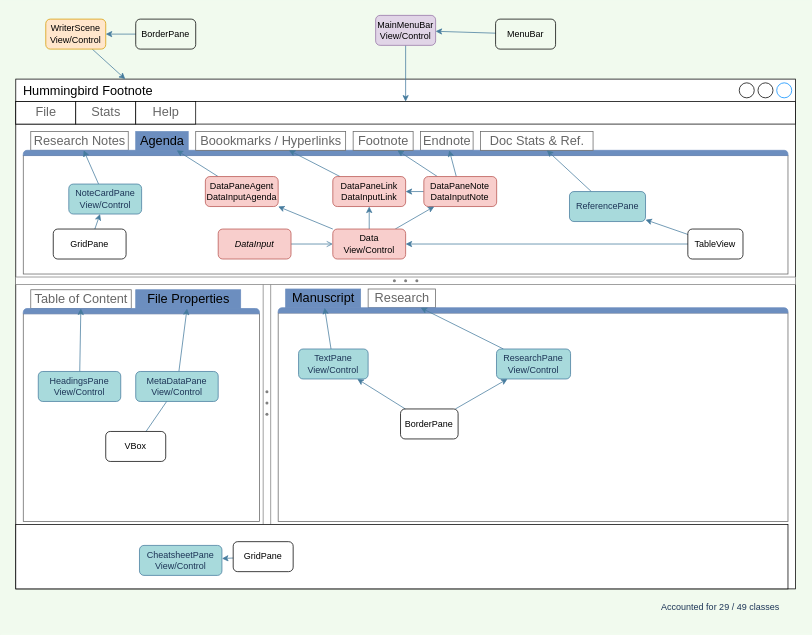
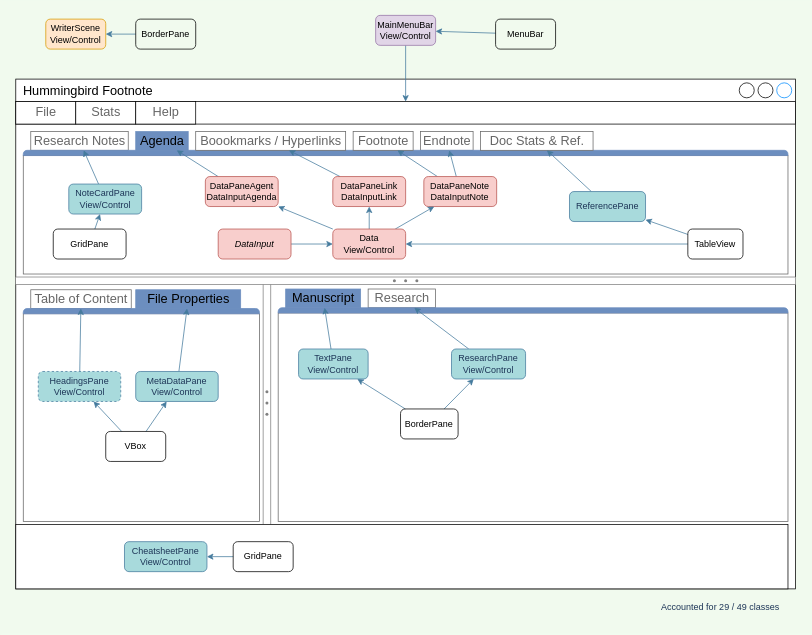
- <mxCell id="3" value="" style="rounded=0;orthogonalLoop=1;jettySize=auto;html=1;labelBackgroundColor=#F1FAEE;strokeColor=#457B9D;fontColor=#1D3557;" edge="1" parent="1" source="4" target="2"><mxGeometry relative="1" as="geometry" /></mxCell>
- <mxCell id="29" value="" style="edgeStyle=none;rounded=1;sketch=0;orthogonalLoop=1;jettySize=auto;html=1;fontColor=#1D3557;strokeColor=#457B9D;fillColor=#A8DADC;" edge="1" parent="11" source="30" target="24"><mxGeometry relative="1" as="geometry" /></mxCell>
- <mxCell id="40" value="" style="edgeStyle=none;rounded=1;sketch=0;orthogonalLoop=1;jettySize=auto;html=1;fontColor=#1D3557;strokeColor=#457B9D;fillColor=#A8DADC;endArrow=open;" edge="1" parent="11" source="41" target="36"><mxGeometry relative="1" as="geometry" /></mxCell>
+ <mxCell id="40" value="" style="edgeStyle=none;rounded=1;sketch=0;orthogonalLoop=1;jettySize=auto;html=1;fontColor=#1D3557;strokeColor=#457B9D;fillColor=#A8DADC;" edge="1" parent="11" source="41" target="36"><mxGeometry relative="1" as="geometry" /></mxCell>
- <mxCell id="51" value="ResearchPane&lt;br&gt;View/Control" style="rounded=1;whiteSpace=wrap;html=1;fillColor=#A8DADC;strokeColor=#457B9D;fontColor=#1D3557;" vertex="1" parent="44"><mxGeometry x="291.2" y="80" width="98.8" height="40" as="geometry" /></mxCell>
+ <mxCell id="51" value="ResearchPane&lt;br&gt;View/Control" style="rounded=1;whiteSpace=wrap;html=1;fillColor=#A8DADC;strokeColor=#457B9D;fontColor=#1D3557;" vertex="1" parent="44"><mxGeometry x="231.2" y="80" width="98.8" height="40" as="geometry" /></mxCell>
- <mxCell id="60" value="HeadingsPane&lt;br&gt;View/Control" style="rounded=1;whiteSpace=wrap;html=1;fillColor=#A8DADC;strokeColor=#457B9D;fontColor=#1D3557;" vertex="1" parent="55"><mxGeometry x="20" y="109" width="110" height="40" as="geometry" /></mxCell>
+ <mxCell id="60" value="HeadingsPane&lt;br&gt;View/Control" style="rounded=1;whiteSpace=wrap;html=1;fillColor=#A8DADC;strokeColor=#457B9D;fontColor=#1D3557;dashed=1;" vertex="1" parent="55"><mxGeometry x="20" y="109" width="110" height="40" as="geometry" /></mxCell>
- <mxCell id="63" style="edgeStyle=none;rounded=1;sketch=0;orthogonalLoop=1;jettySize=auto;html=1;fontSize=17;fontColor=default;endArrow=none;endFill=1;strokeColor=#457B9D;fillColor=#A8DADC;" edge="1" parent="55" source="65" target="62"><mxGeometry relative="1" as="geometry" /></mxCell>
+ <mxCell id="63" style="edgeStyle=none;rounded=1;sketch=0;orthogonalLoop=1;jettySize=auto;html=1;fontSize=17;fontColor=default;endArrow=classic;endFill=1;strokeColor=#457B9D;fillColor=#A8DADC;" edge="1" parent="55" source="65" target="62"><mxGeometry relative="1" as="geometry" /></mxCell>
+ <mxCell id="64" style="edgeStyle=none;rounded=1;sketch=0;orthogonalLoop=1;jettySize=auto;html=1;fontSize=17;fontColor=default;endArrow=classic;endFill=1;strokeColor=#457B9D;fillColor=#A8DADC;" edge="1" parent="55" source="65" target="60"><mxGeometry relative="1" as="geometry" /></mxCell>
- <mxCell id="71" value="CheatsheetPane&lt;br&gt;View/Control" style="rounded=1;whiteSpace=wrap;html=1;fillColor=#A8DADC;strokeColor=#457B9D;fontColor=#1D3557;" vertex="1" parent="1"><mxGeometry x="185" y="727" width="110" height="40" as="geometry" /></mxCell>
+ <mxCell id="71" value="CheatsheetPane&lt;br&gt;View/Control" style="rounded=1;whiteSpace=wrap;html=1;fillColor=#A8DADC;strokeColor=#457B9D;fontColor=#1D3557;" vertex="1" parent="1"><mxGeometry x="165" y="722" width="110" height="40" as="geometry" /></mxCell>
